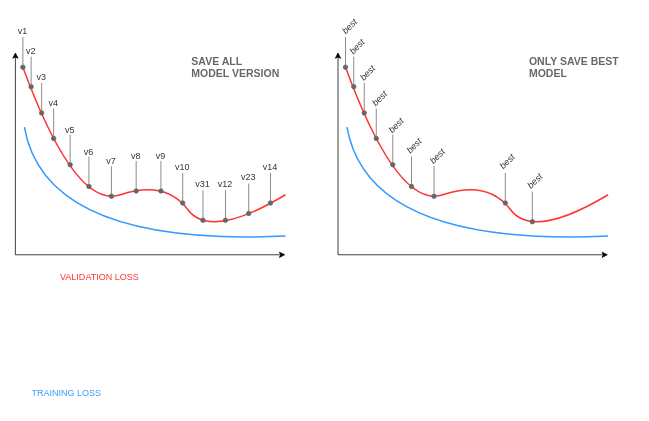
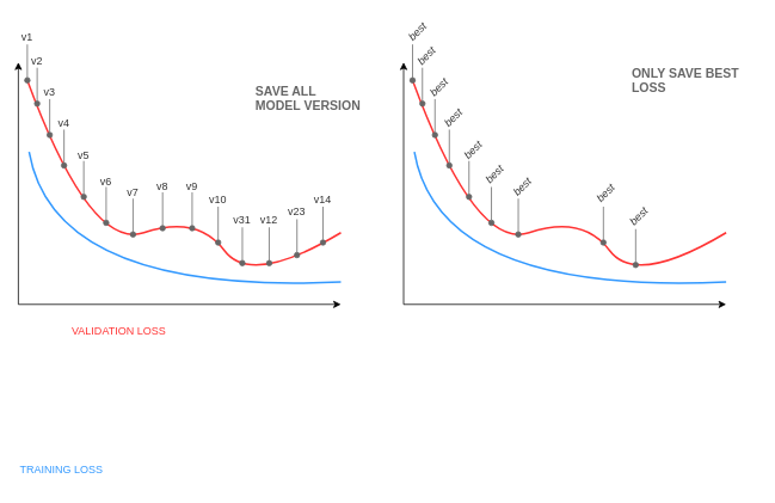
- <mxCell id="58" value="&lt;b&gt;&lt;font color=&quot;#666666&quot;&gt;SAVE ALL &lt;br&gt;MODEL VERSION&lt;/font&gt;&lt;/b&gt;" style="text;html=1;align=left;verticalAlign=middle;resizable=0;points=[];autosize=1;strokeColor=none;fillColor=none;fontSize=14;fontColor=#333333;" vertex="1" parent="1"><mxGeometry x="253" y="69" width="130" height="40" as="geometry" /></mxCell>
+ <mxCell id="58" value="&lt;b&gt;&lt;font color=&quot;#666666&quot;&gt;SAVE ALL &lt;br&gt;MODEL VERSION&lt;/font&gt;&lt;/b&gt;" style="text;html=1;align=left;verticalAlign=middle;resizable=0;points=[];autosize=1;strokeColor=none;fillColor=none;fontSize=14;fontColor=#333333;" vertex="1" parent="1"><mxGeometry x="283" y="89" width="130" height="40" as="geometry" /></mxCell>
- <mxCell id="59" value="&lt;font color=&quot;#666666&quot;&gt;&lt;b&gt;ONLY SAVE BEST &lt;br&gt;MODEL&lt;/b&gt;&lt;/font&gt;" style="text;html=1;align=left;verticalAlign=middle;resizable=0;points=[];autosize=1;strokeColor=none;fillColor=none;fontSize=14;fontColor=#333333;" vertex="1" parent="1"><mxGeometry x="703" y="69" width="140" height="40" as="geometry" /></mxCell>
+ <mxCell id="59" value="&lt;font color=&quot;#666666&quot;&gt;&lt;b&gt;ONLY SAVE BEST &lt;br&gt;LOSS&lt;/b&gt;&lt;/font&gt;" style="text;html=1;align=left;verticalAlign=middle;resizable=0;points=[];autosize=1;strokeColor=none;fillColor=none;fontSize=14;fontColor=#333333;" vertex="1" parent="1"><mxGeometry x="703" y="69" width="140" height="40" as="geometry" /></mxCell>
- <mxCell id="7" value="&lt;span style=&quot;font-weight: normal&quot;&gt;&lt;font face=&quot;Helvetica&quot;&gt;TRAINING LOSS&lt;/font&gt;&lt;/span&gt;" style="text;html=1;strokeColor=none;fillColor=none;align=left;verticalAlign=middle;whiteSpace=wrap;rounded=0;fontColor=#3399FF;fontFamily=Roboto;fontSource=https%3A%2F%2Ffonts.googleapis.com%2Fcss%3Ffamily%3DRoboto;fontStyle=1" vertex="1" parent="1"><mxGeometry x="40" y="509" width="120" height="30" as="geometry" /></mxCell>
+ <mxCell id="7" value="&lt;span style=&quot;font-weight: normal&quot;&gt;&lt;font face=&quot;Helvetica&quot;&gt;TRAINING LOSS&lt;/font&gt;&lt;/span&gt;" style="text;html=1;strokeColor=none;fillColor=none;align=left;verticalAlign=middle;whiteSpace=wrap;rounded=0;fontColor=#3399FF;fontFamily=Roboto;fontSource=https%3A%2F%2Ffonts.googleapis.com%2Fcss%3Ffamily%3DRoboto;fontStyle=1" vertex="1" parent="1"><mxGeometry x="20" y="509" width="120" height="30" as="geometry" /></mxCell>
